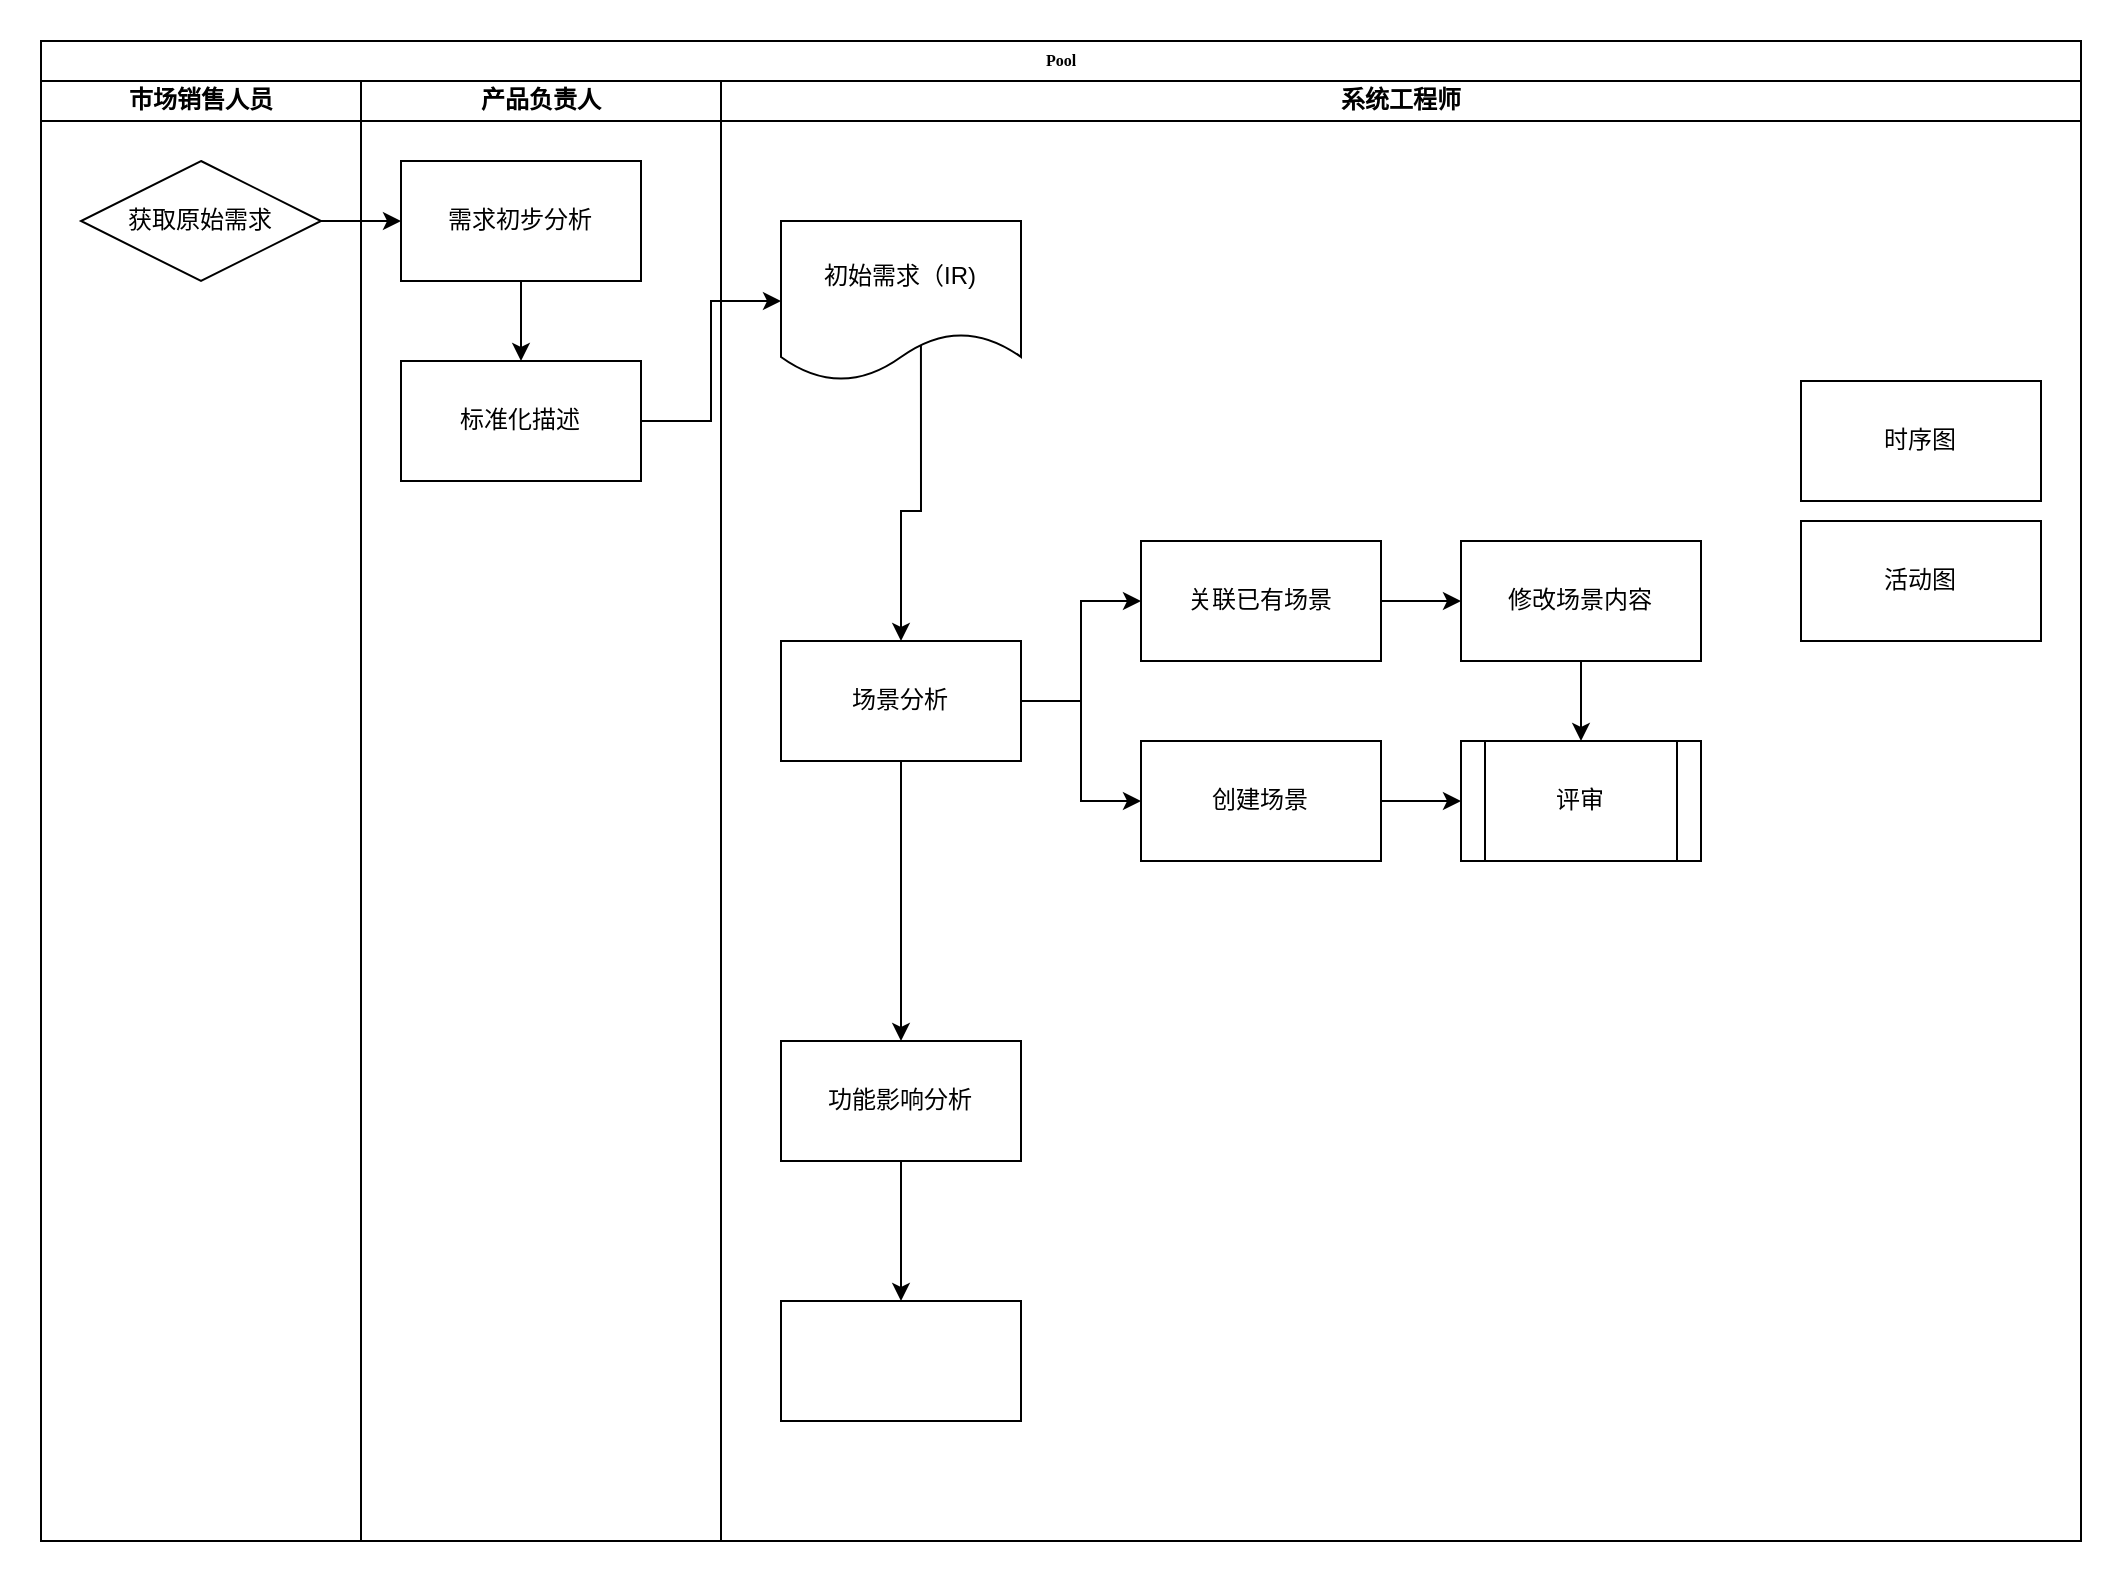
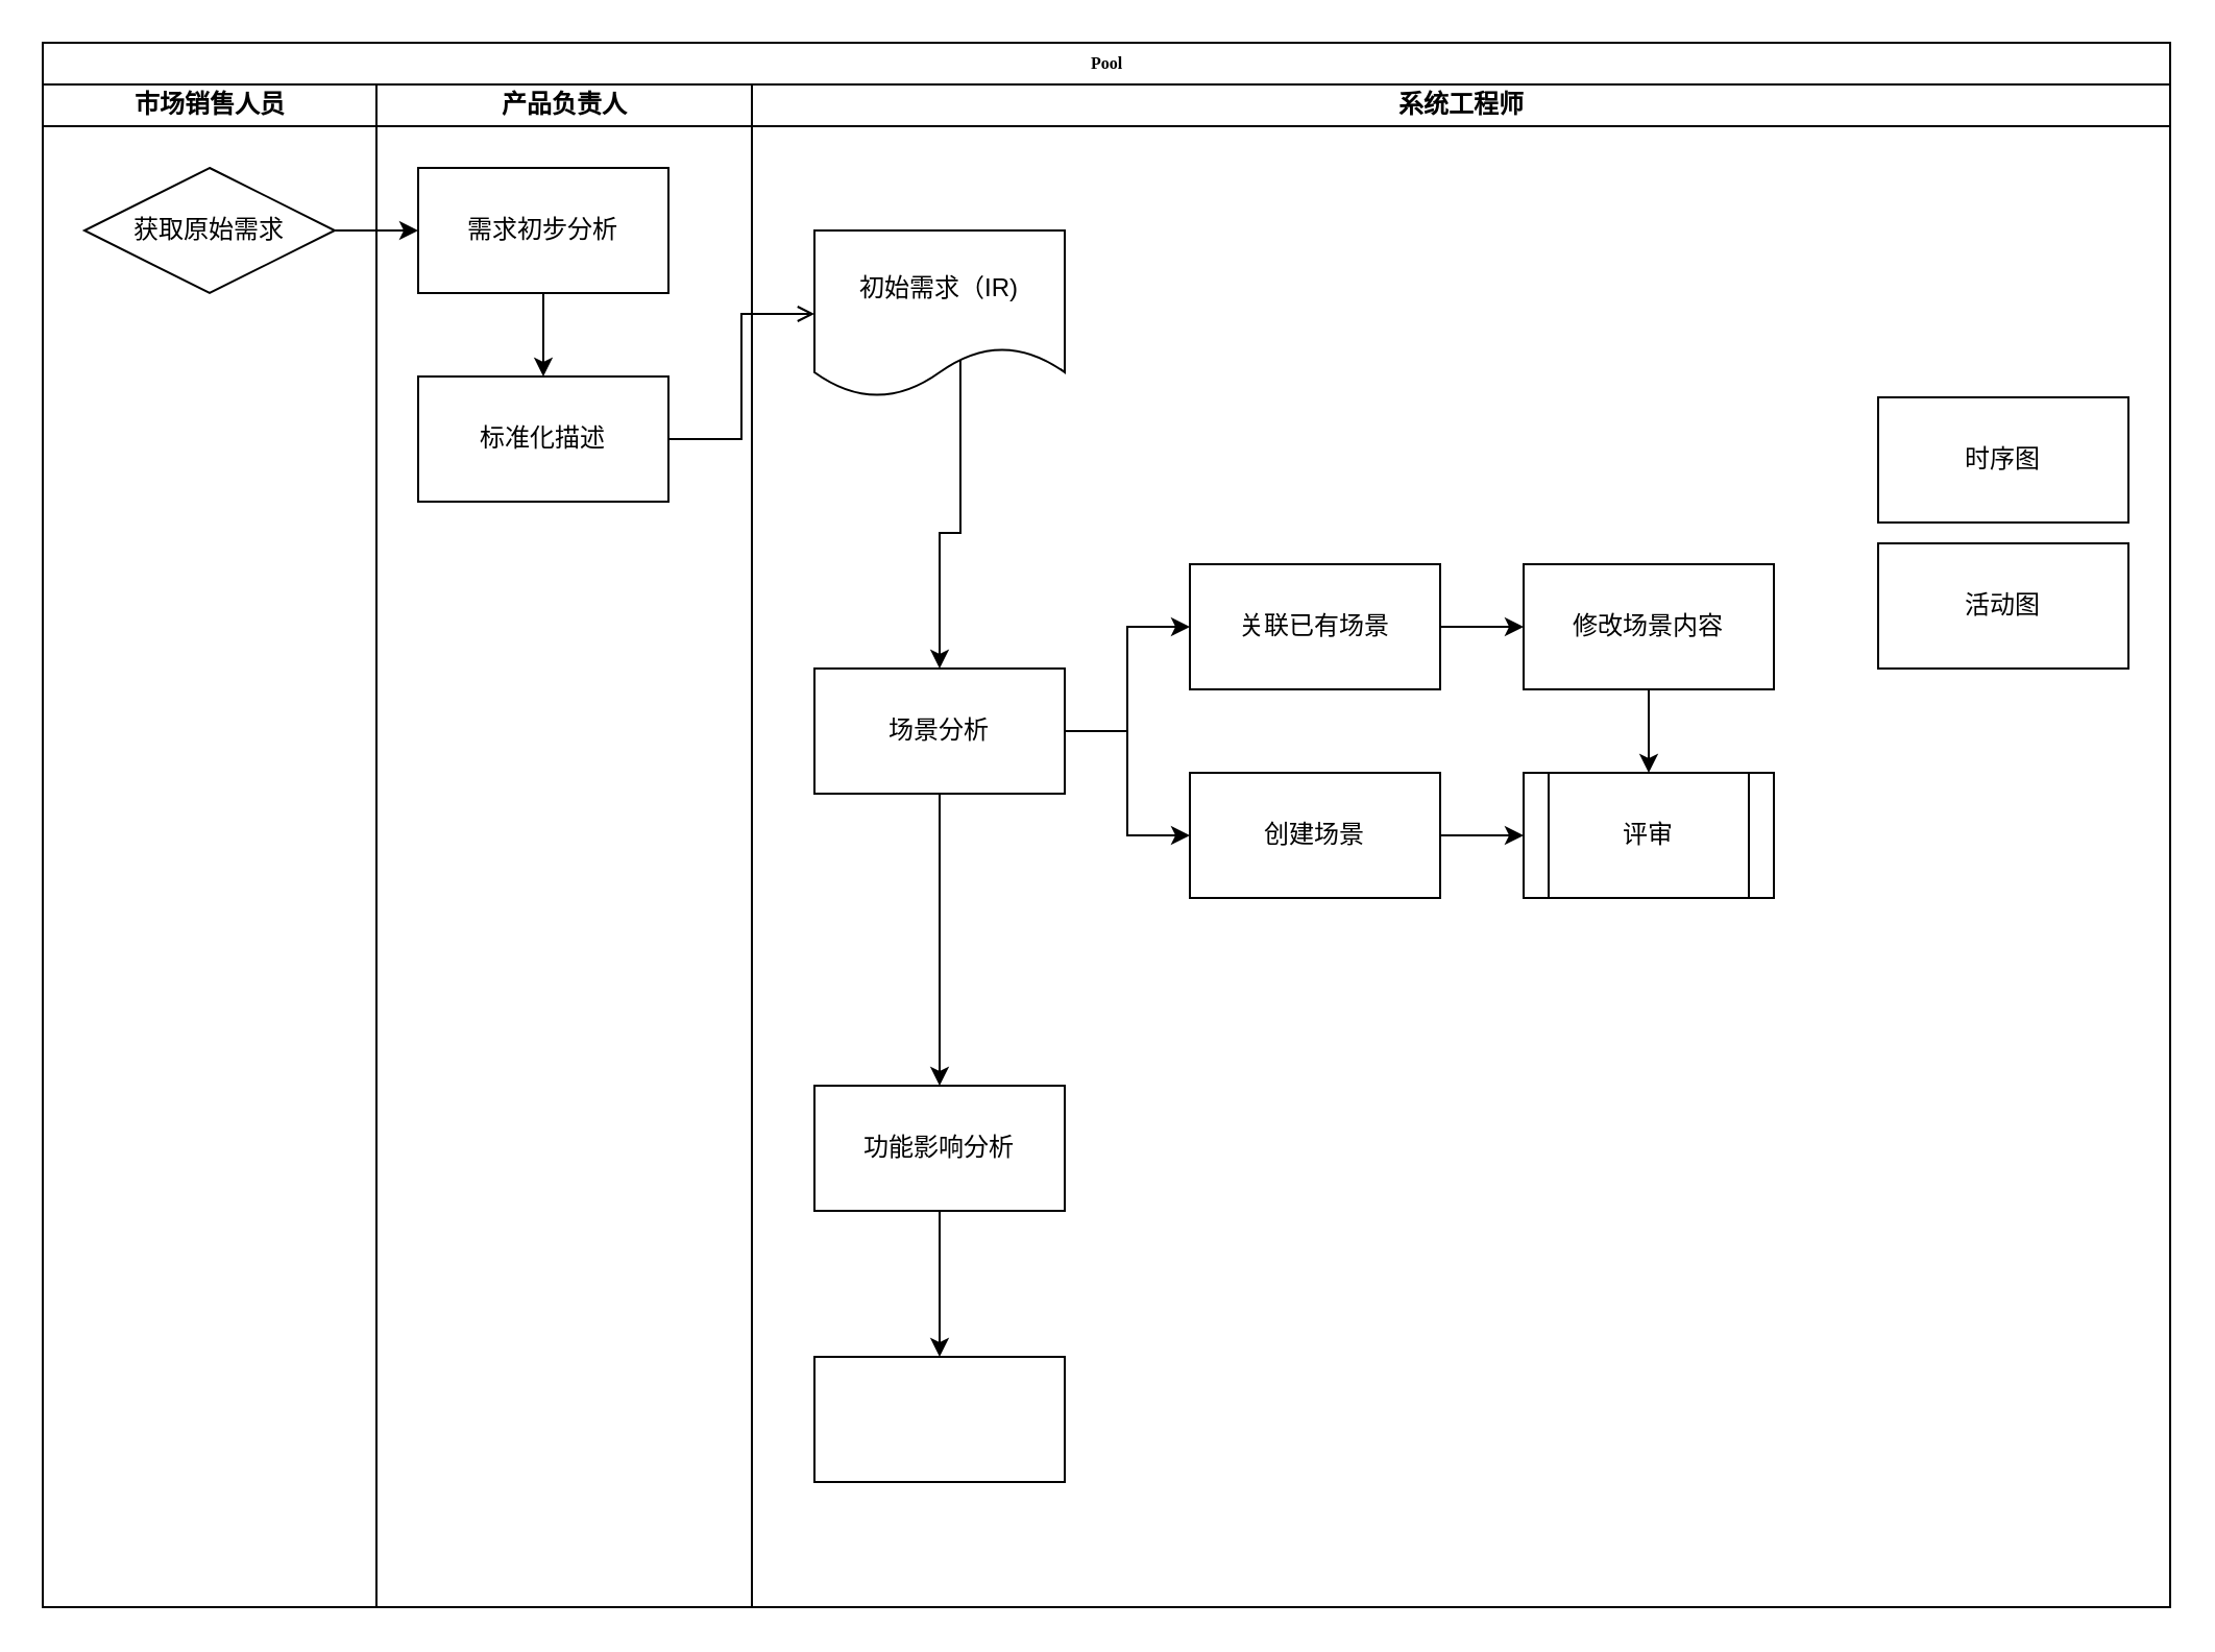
- <mxCell id="10" value="" style="edgeStyle=orthogonalEdgeStyle;rounded=0;orthogonalLoop=1;jettySize=auto;html=1;entryX=0;entryY=0.5;entryDx=0;entryDy=0;" edge="1" parent="2" source="8" target="23"><mxGeometry relative="1" as="geometry" /></mxCell>
+ <mxCell id="10" value="" style="edgeStyle=orthogonalEdgeStyle;rounded=0;orthogonalLoop=1;jettySize=auto;html=1;entryX=0;entryY=0.5;entryDx=0;entryDy=0;endArrow=open;" edge="1" parent="2" source="8" target="23"><mxGeometry relative="1" as="geometry" /></mxCell>
